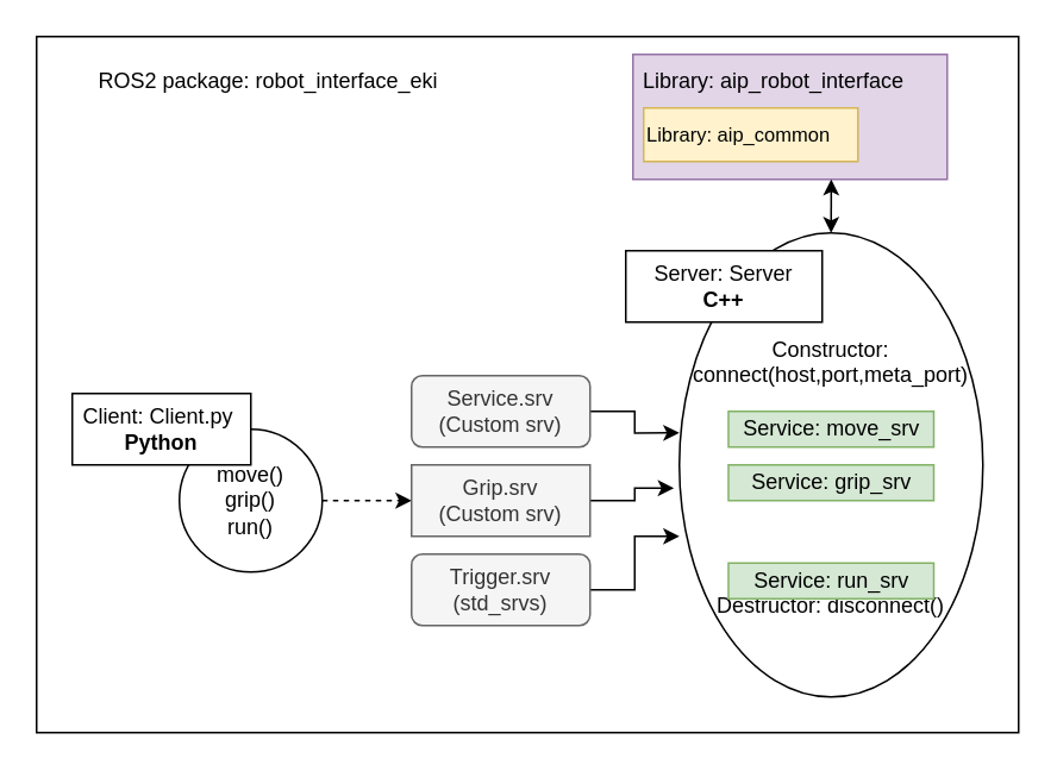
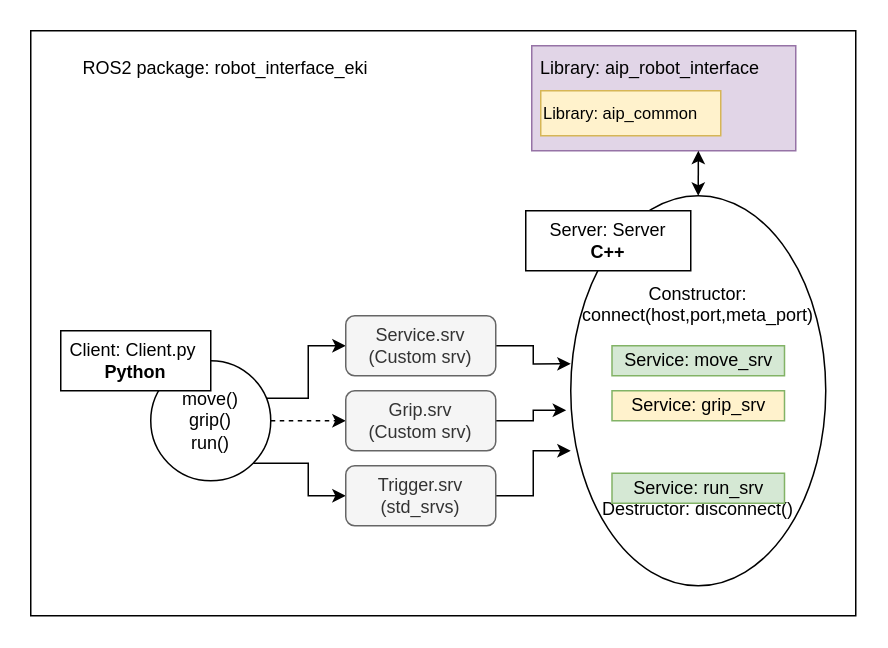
+ <mxCell id="4" style="edgeStyle=orthogonalEdgeStyle;rounded=0;orthogonalLoop=1;jettySize=auto;html=1;entryX=0;entryY=0.5;entryDx=0;entryDy=0;exitX=0.963;exitY=0.313;exitDx=0;exitDy=0;exitPerimeter=0;" parent="1" source="7" target="17" edge="1"><mxGeometry relative="1" as="geometry" /></mxCell>
- <mxCell id="12" value="Service: grip_srv" style="rounded=0;whiteSpace=wrap;html=1;fillColor=#d5e8d4;strokeColor=#82b366;" parent="1" vertex="1"><mxGeometry x="407.5" y="260" width="115" height="20" as="geometry" /></mxCell>
+ <mxCell id="12" value="Service: grip_srv" style="rounded=0;whiteSpace=wrap;html=1;fillColor=#fff2cc;strokeColor=#82b366;" parent="1" vertex="1"><mxGeometry x="407.5" y="260" width="115" height="20" as="geometry" /></mxCell>
- <mxCell id="19" value="Grip.srv&lt;br&gt;(Custom srv)" style="whiteSpace=wrap;html=1;fillColor=#f5f5f5;strokeColor=#666666;fontColor=#333333;rounded=0;" parent="1" vertex="1"><mxGeometry x="230" y="260" width="100" height="40" as="geometry" /></mxCell>
+ <mxCell id="19" value="Grip.srv&lt;br&gt;(Custom srv)" style="rounded=1;whiteSpace=wrap;html=1;fillColor=#f5f5f5;strokeColor=#666666;fontColor=#333333;" parent="1" vertex="1"><mxGeometry x="230" y="260" width="100" height="40" as="geometry" /></mxCell>
+ <mxCell id="6" style="edgeStyle=orthogonalEdgeStyle;rounded=0;orthogonalLoop=1;jettySize=auto;html=1;exitX=1;exitY=1;exitDx=0;exitDy=0;entryX=0;entryY=0.5;entryDx=0;entryDy=0;" parent="1" source="7" target="15" edge="1"><mxGeometry relative="1" as="geometry" /></mxCell>
